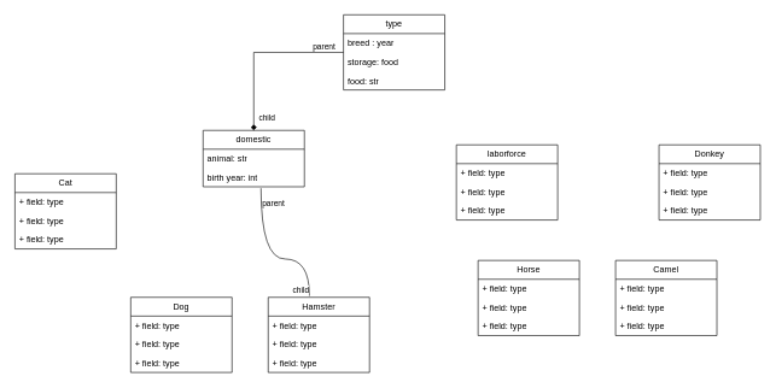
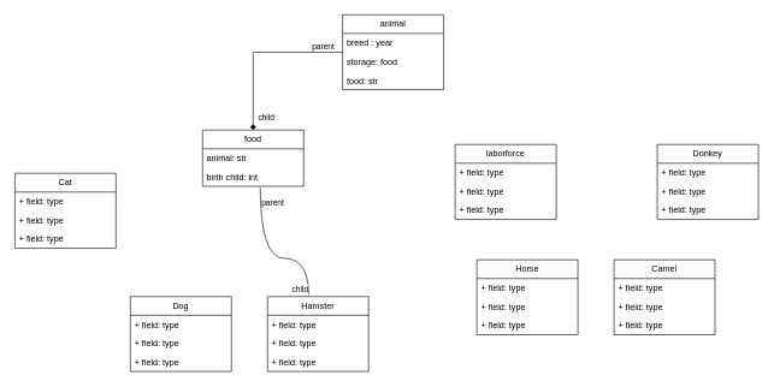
- <mxCell id="2" value="type" style="swimlane;fontStyle=0;childLayout=stackLayout;horizontal=1;startSize=26;fillColor=none;horizontalStack=0;resizeParent=1;resizeParentMax=0;resizeLast=0;collapsible=1;marginBottom=0;whiteSpace=wrap;html=1;" parent="1" vertex="1"><mxGeometry x="474" y="20" width="140" height="104" as="geometry" /></mxCell>
+ <mxCell id="2" value="animal" style="swimlane;fontStyle=0;childLayout=stackLayout;horizontal=1;startSize=26;fillColor=none;horizontalStack=0;resizeParent=1;resizeParentMax=0;resizeLast=0;collapsible=1;marginBottom=0;whiteSpace=wrap;html=1;" parent="1" vertex="1"><mxGeometry x="474" y="20" width="140" height="104" as="geometry" /></mxCell>
- <mxCell id="6" value="domestic" style="swimlane;fontStyle=0;childLayout=stackLayout;horizontal=1;startSize=26;fillColor=none;horizontalStack=0;resizeParent=1;resizeParentMax=0;resizeLast=0;collapsible=1;marginBottom=0;whiteSpace=wrap;html=1;" parent="1" vertex="1"><mxGeometry x="280" y="180" width="140" height="78" as="geometry" /></mxCell>
+ <mxCell id="6" value="food" style="swimlane;fontStyle=0;childLayout=stackLayout;horizontal=1;startSize=26;fillColor=none;horizontalStack=0;resizeParent=1;resizeParentMax=0;resizeLast=0;collapsible=1;marginBottom=0;whiteSpace=wrap;html=1;" parent="1" vertex="1"><mxGeometry x="280" y="180" width="140" height="78" as="geometry" /></mxCell>
- <mxCell id="8" value="birth year: int" style="text;strokeColor=none;fillColor=none;align=left;verticalAlign=top;spacingLeft=4;spacingRight=4;overflow=hidden;rotatable=0;points=[[0,0.5],[1,0.5]];portConstraint=eastwest;whiteSpace=wrap;html=1;" parent="6" vertex="1"><mxGeometry y="52" width="140" height="26" as="geometry" /></mxCell>
+ <mxCell id="8" value="birth child: int" style="text;strokeColor=none;fillColor=none;align=left;verticalAlign=top;spacingLeft=4;spacingRight=4;overflow=hidden;rotatable=0;points=[[0,0.5],[1,0.5]];portConstraint=eastwest;whiteSpace=wrap;html=1;" parent="6" vertex="1"><mxGeometry y="52" width="140" height="26" as="geometry" /></mxCell>
